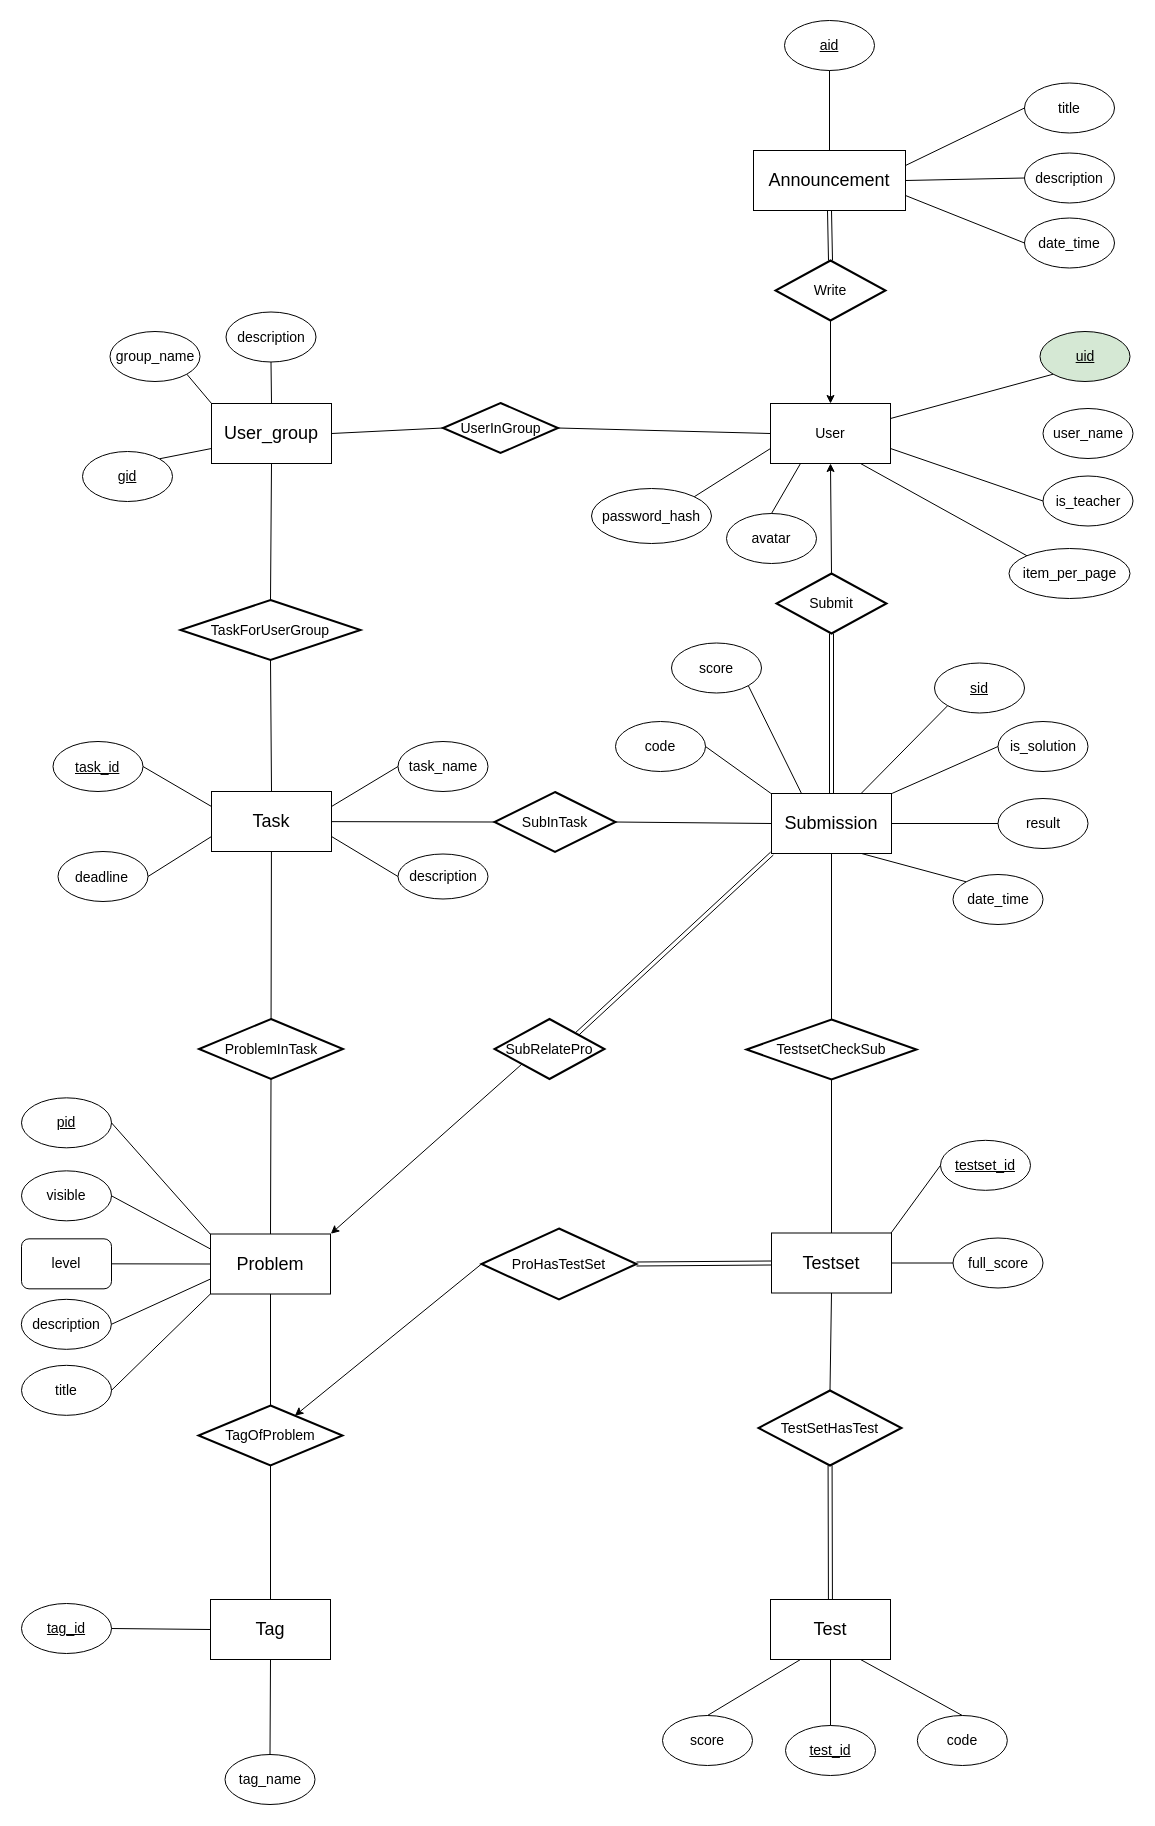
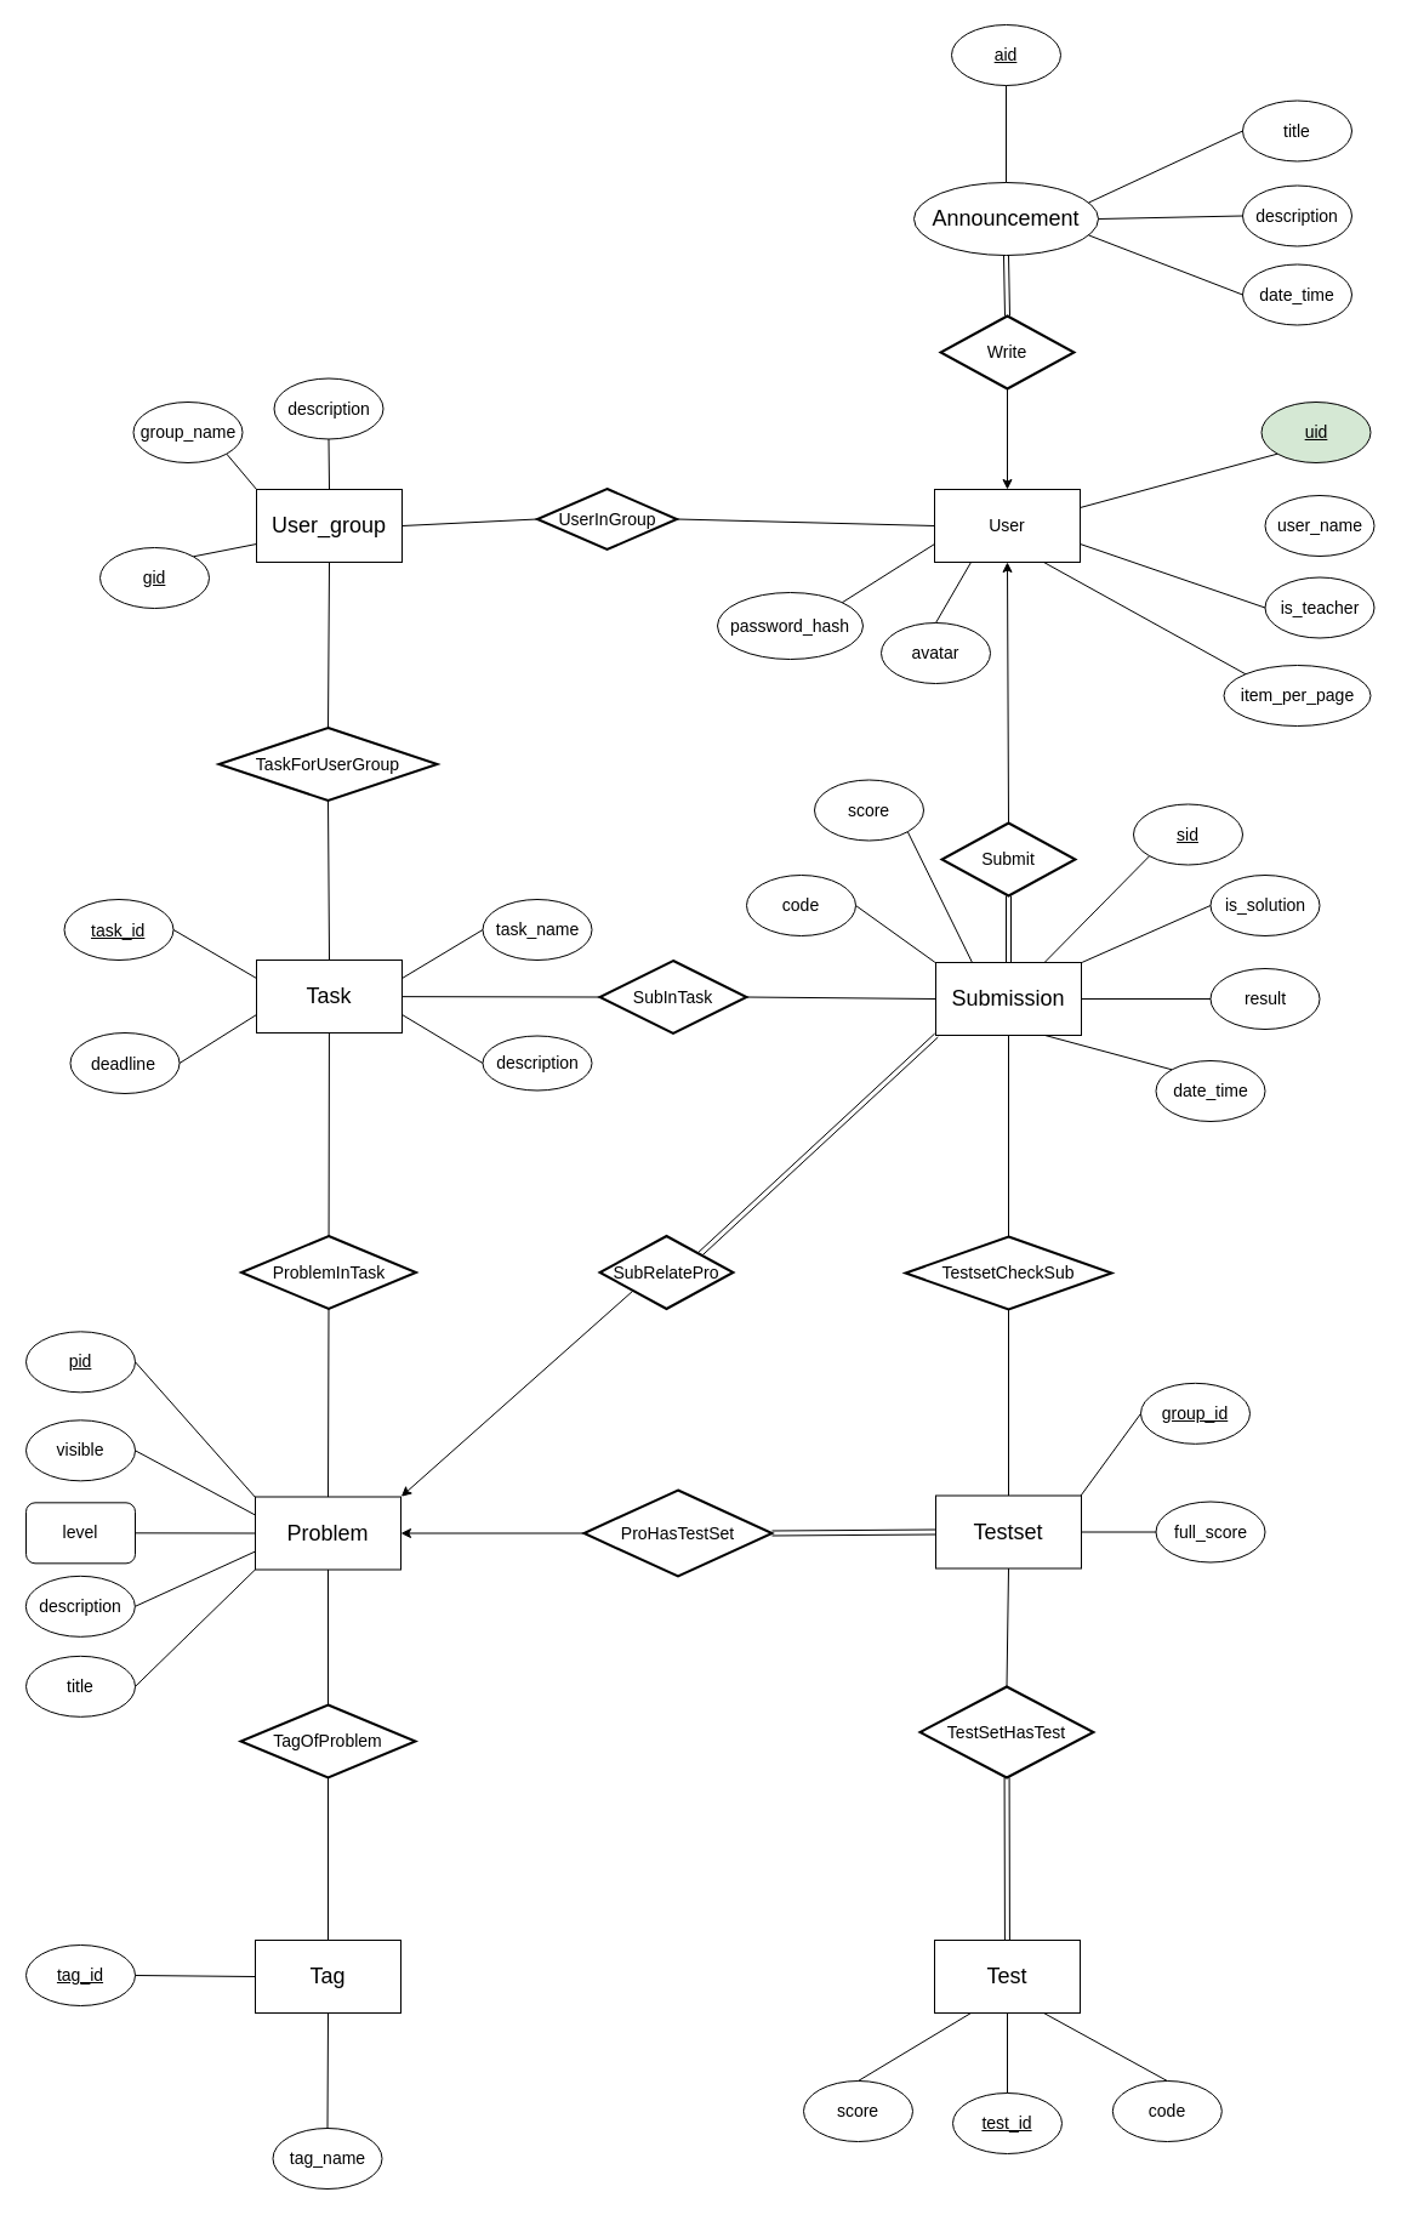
- <mxCell id="2" value="Announcement" style="rounded=0;whiteSpace=wrap;html=1;fontSize=18;" parent="1" vertex="1"><mxGeometry x="753" y="150" width="152" height="60" as="geometry" /></mxCell>
+ <mxCell id="2" value="Announcement" style="ellipse;whiteSpace=wrap;html=1;fontSize=18;" parent="1" vertex="1"><mxGeometry x="753" y="150" width="152" height="60" as="geometry" /></mxCell>
- <mxCell id="14" value="Submit" style="shape=rhombus;strokeWidth=2;fontSize=14;perimeter=rhombusPerimeter;whiteSpace=wrap;html=1;align=center;fontSize=14;" parent="1" vertex="1"><mxGeometry x="776" y="573" width="110" height="60" as="geometry" /></mxCell>
+ <mxCell id="14" value="Submit" style="shape=rhombus;strokeWidth=2;fontSize=14;perimeter=rhombusPerimeter;whiteSpace=wrap;html=1;align=center;fontSize=14;" parent="1" vertex="1"><mxGeometry x="776" y="678" width="110" height="60" as="geometry" /></mxCell>
- <mxCell id="27" value="&lt;u&gt;testset_id&lt;/u&gt;" style="ellipse;whiteSpace=wrap;html=1;fontSize=14;" parent="1" vertex="1"><mxGeometry x="940" y="1139.833" width="90" height="50" as="geometry" /></mxCell>
+ <mxCell id="27" value="&lt;u&gt;group_id&lt;/u&gt;" style="ellipse;whiteSpace=wrap;html=1;fontSize=14;" parent="1" vertex="1"><mxGeometry x="940" y="1139.833" width="90" height="50" as="geometry" /></mxCell>
- <mxCell id="109" value="" style="endArrow=classic;html=1;fontSize=18;exitX=0;exitY=0.5;exitDx=0;exitDy=0;" parent="1" source="11" target="76" edge="1"><mxGeometry width="50" height="50" relative="1" as="geometry"><mxPoint x="542.5" y="1361" as="sourcePoint" /><mxPoint x="592.5" y="1311" as="targetPoint" /></mxGeometry></mxCell>
+ <mxCell id="109" value="" style="endArrow=classic;html=1;fontSize=18;entryX=1;entryY=0.5;entryDx=0;entryDy=0;exitX=0;exitY=0.5;exitDx=0;exitDy=0;" parent="1" source="11" target="3" edge="1"><mxGeometry width="50" height="50" relative="1" as="geometry"><mxPoint x="542.5" y="1361" as="sourcePoint" /><mxPoint x="592.5" y="1311" as="targetPoint" /></mxGeometry></mxCell>
